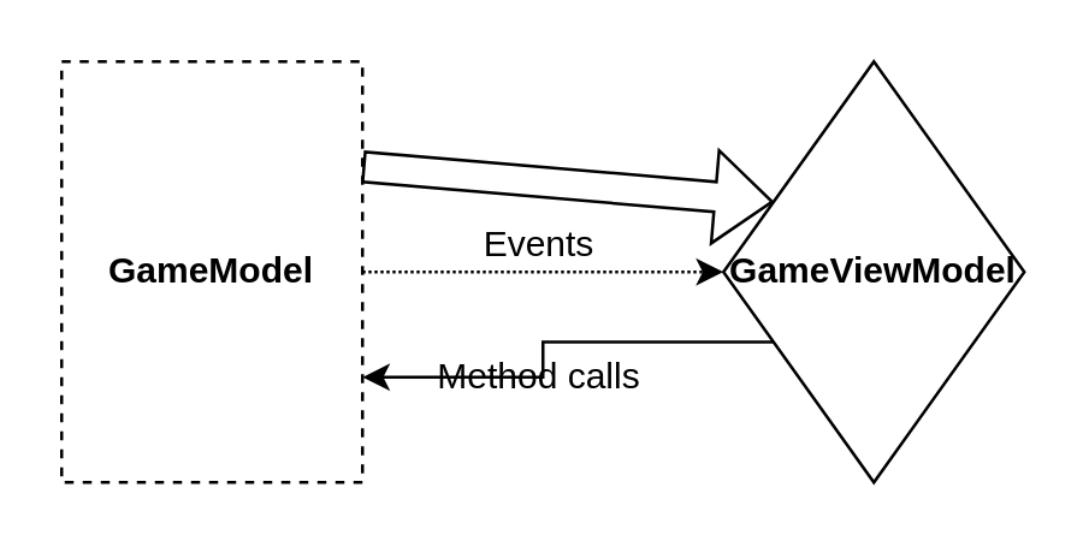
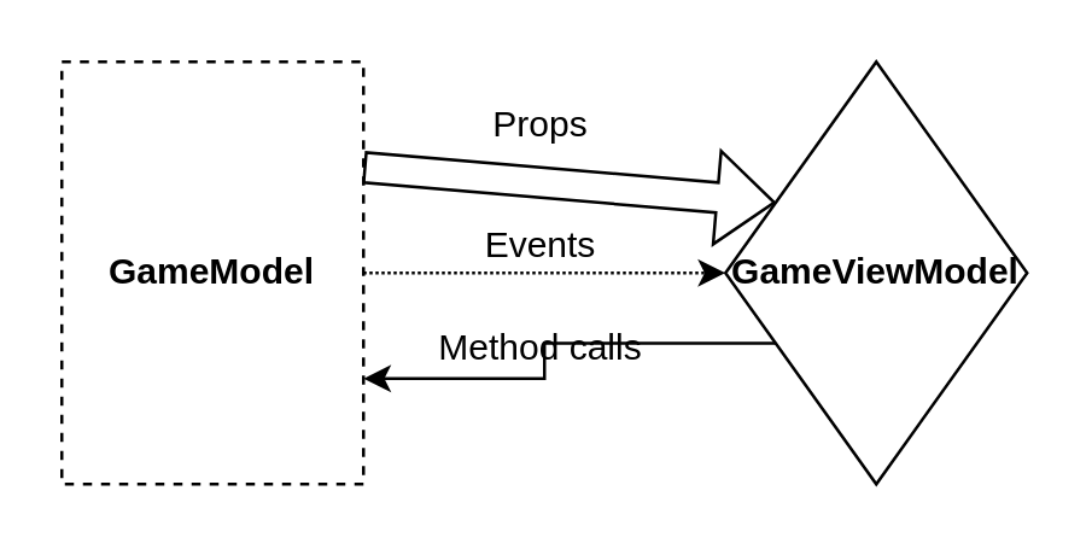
+ <mxCell id="7" value="Props" style="text;html=1;strokeColor=none;fillColor=none;align=center;verticalAlign=middle;whiteSpace=wrap;rounded=0;" vertex="1" parent="1"><mxGeometry x="134" y="26" width="90" height="30" as="geometry" /></mxCell>
- <mxCell id="9" value="&lt;font style=&quot;font-size: 12px&quot;&gt;Method calls&lt;/font&gt;" style="text;html=1;strokeColor=none;fillColor=none;align=center;verticalAlign=middle;whiteSpace=wrap;rounded=0;" vertex="1" parent="1"><mxGeometry x="134" y="110" width="90" height="30" as="geometry" /></mxCell>
+ <mxCell id="9" value="&lt;font style=&quot;font-size: 12px&quot;&gt;Method calls&lt;/font&gt;" style="text;html=1;strokeColor=none;fillColor=none;align=center;verticalAlign=middle;whiteSpace=wrap;rounded=0;" vertex="1" parent="1"><mxGeometry x="134" y="100" width="90" height="30" as="geometry" /></mxCell>
